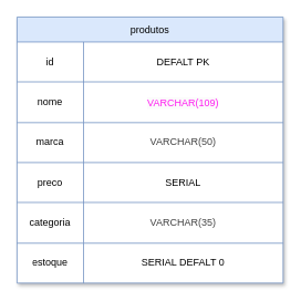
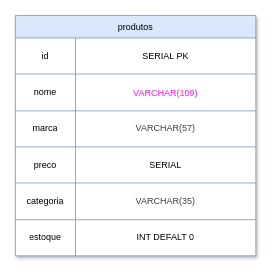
- <mxCell id="5" value="DEFALT PK" style="shape=partialRectangle;html=1;whiteSpace=wrap;connectable=0;strokeColor=inherit;overflow=hidden;fillColor=none;top=0;left=0;bottom=0;right=0;pointerEvents=1;" vertex="1" parent="3"><mxGeometry x="80" width="240" height="48" as="geometry"><mxRectangle width="240" height="48" as="alternateBounds" /></mxGeometry></mxCell>
+ <mxCell id="5" value="SERIAL PK" style="shape=partialRectangle;html=1;whiteSpace=wrap;connectable=0;strokeColor=inherit;overflow=hidden;fillColor=none;top=0;left=0;bottom=0;right=0;pointerEvents=1;" vertex="1" parent="3"><mxGeometry x="80" width="240" height="48" as="geometry"><mxRectangle width="240" height="48" as="alternateBounds" /></mxGeometry></mxCell>
- <mxCell id="11" value="&lt;span style=&quot;color: rgb(63, 63, 63); white-space: pre;&quot;&gt;VARCHAR(50)&lt;/span&gt;" style="shape=partialRectangle;html=1;whiteSpace=wrap;connectable=0;strokeColor=inherit;overflow=hidden;fillColor=none;top=0;left=0;bottom=0;right=0;pointerEvents=1;shadow=1;" vertex="1" parent="9"><mxGeometry x="80" width="240" height="48" as="geometry"><mxRectangle width="240" height="48" as="alternateBounds" /></mxGeometry></mxCell>
+ <mxCell id="11" value="&lt;span style=&quot;color: rgb(63, 63, 63); white-space: pre;&quot;&gt;VARCHAR(57)&lt;/span&gt;" style="shape=partialRectangle;html=1;whiteSpace=wrap;connectable=0;strokeColor=inherit;overflow=hidden;fillColor=none;top=0;left=0;bottom=0;right=0;pointerEvents=1;shadow=1;" vertex="1" parent="9"><mxGeometry x="80" width="240" height="48" as="geometry"><mxRectangle width="240" height="48" as="alternateBounds" /></mxGeometry></mxCell>
- <mxCell id="20" value="SERIAL DEFALT 0" style="shape=partialRectangle;html=1;whiteSpace=wrap;connectable=0;strokeColor=inherit;overflow=hidden;fillColor=none;top=0;left=0;bottom=0;right=0;pointerEvents=1;" vertex="1" parent="18"><mxGeometry x="80" width="240" height="48" as="geometry"><mxRectangle width="240" height="48" as="alternateBounds" /></mxGeometry></mxCell>
+ <mxCell id="20" value="INT DEFALT 0" style="shape=partialRectangle;html=1;whiteSpace=wrap;connectable=0;strokeColor=inherit;overflow=hidden;fillColor=none;top=0;left=0;bottom=0;right=0;pointerEvents=1;" vertex="1" parent="18"><mxGeometry x="80" width="240" height="48" as="geometry"><mxRectangle width="240" height="48" as="alternateBounds" /></mxGeometry></mxCell>
